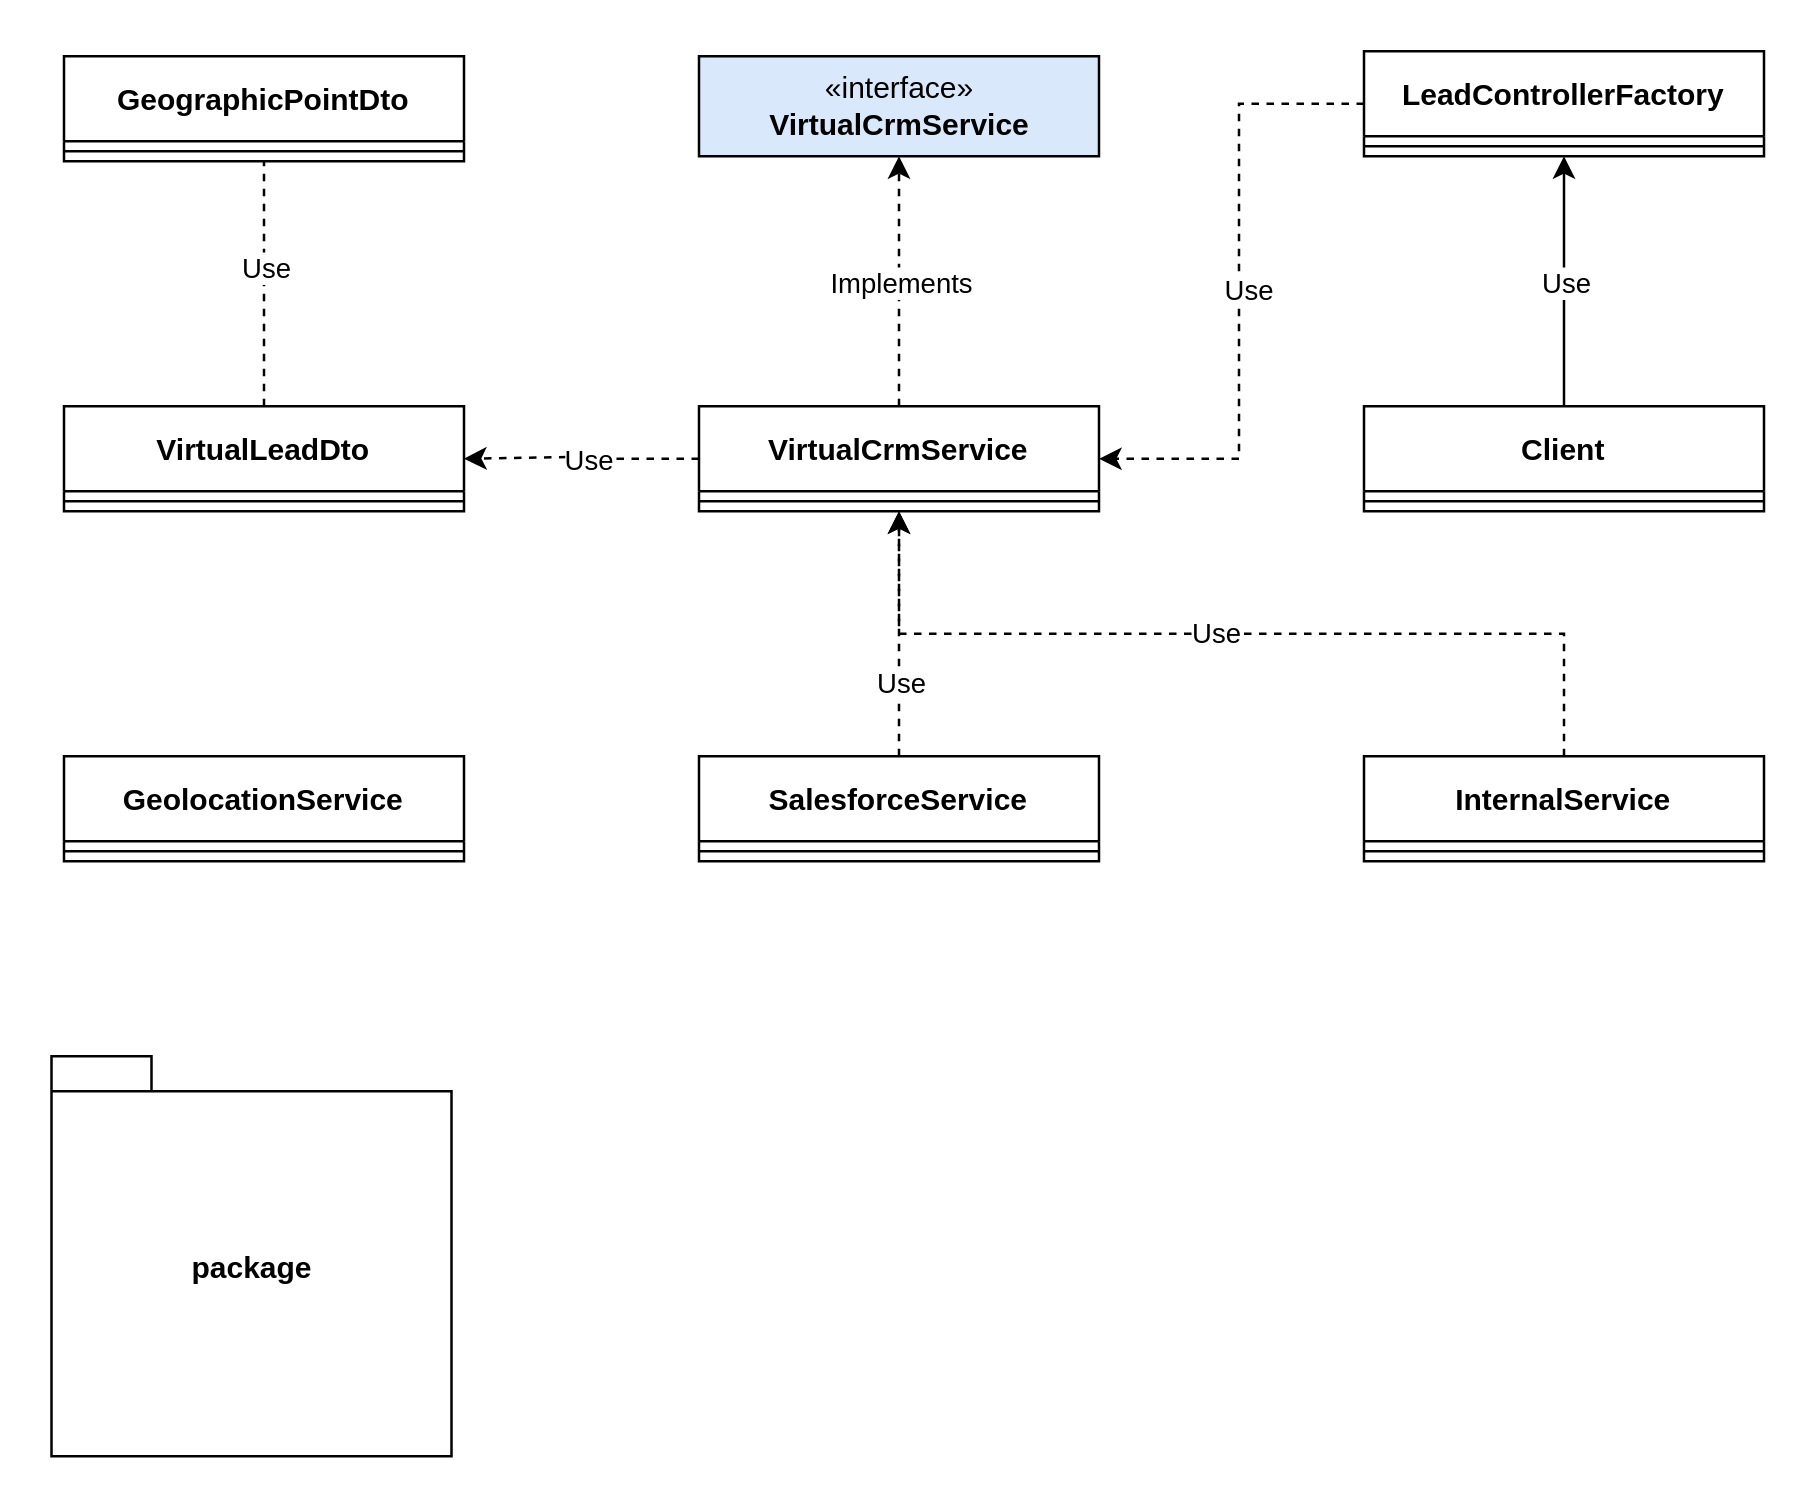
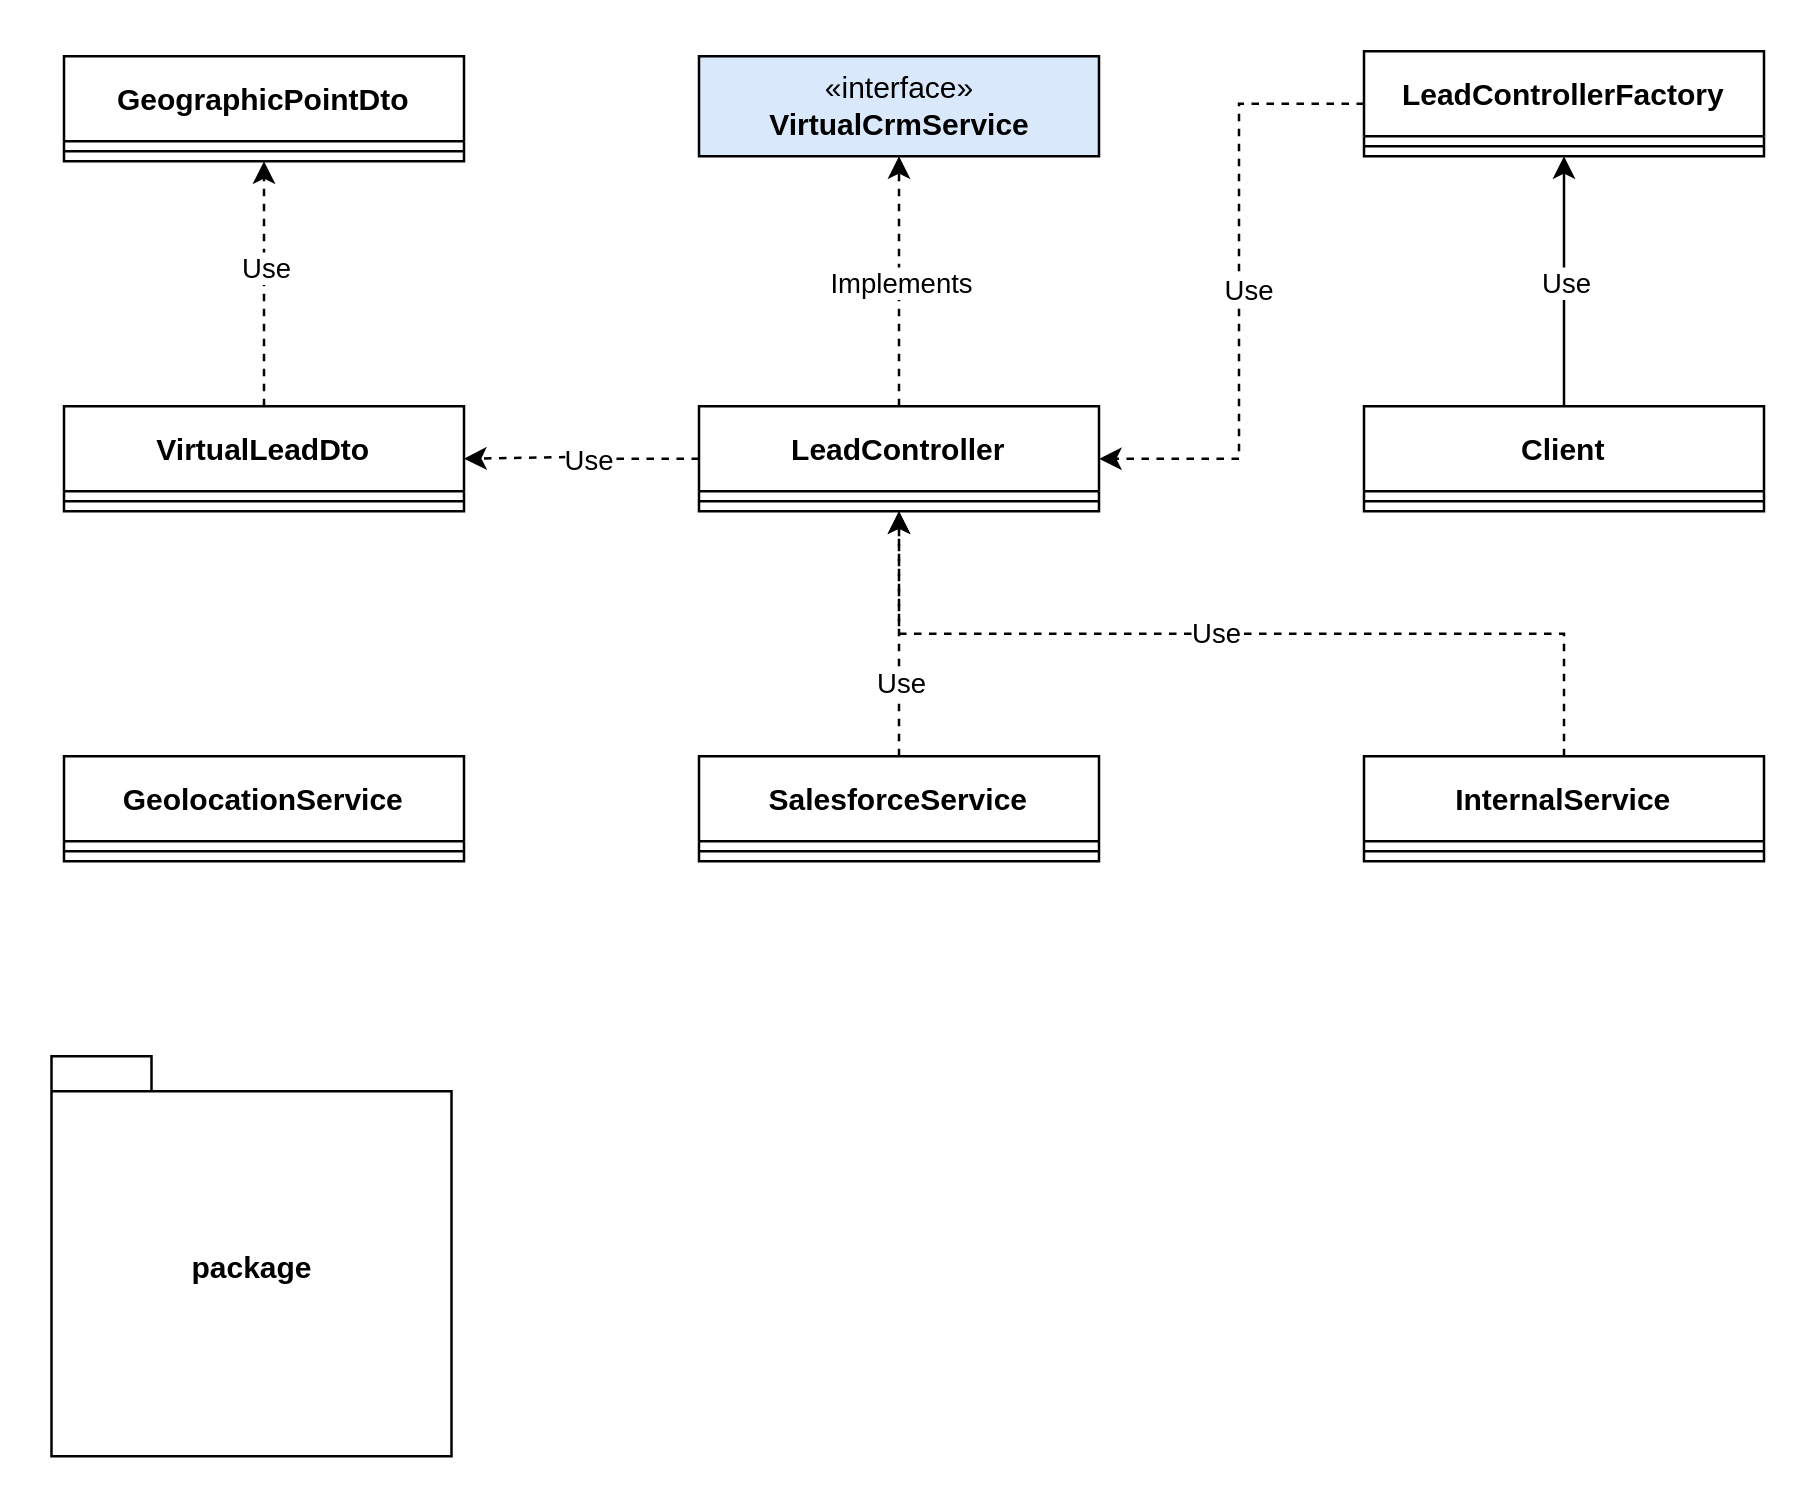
- <mxCell id="11" style="edgeStyle=orthogonalEdgeStyle;rounded=0;orthogonalLoop=1;jettySize=auto;html=1;exitX=0.5;exitY=0;exitDx=0;exitDy=0;entryX=0.5;entryY=1;entryDx=0;entryDy=0;dashed=1;endArrow=none;" edge="1" parent="1" source="13" target="9"><mxGeometry relative="1" as="geometry"><Array as="points"><mxPoint x="105" y="132" /><mxPoint x="105" y="132" /></Array></mxGeometry></mxCell>
+ <mxCell id="11" style="edgeStyle=orthogonalEdgeStyle;rounded=0;orthogonalLoop=1;jettySize=auto;html=1;exitX=0.5;exitY=0;exitDx=0;exitDy=0;entryX=0.5;entryY=1;entryDx=0;entryDy=0;dashed=1;" edge="1" parent="1" source="13" target="9"><mxGeometry relative="1" as="geometry"><Array as="points"><mxPoint x="105" y="132" /><mxPoint x="105" y="132" /></Array></mxGeometry></mxCell>
- <mxCell id="4" value="VirtualCrmService" style="swimlane;fontStyle=1;align=center;verticalAlign=middle;childLayout=stackLayout;horizontal=1;startSize=34;horizontalStack=0;resizeParent=1;resizeParentMax=0;resizeLast=0;collapsible=1;marginBottom=0;" vertex="1" parent="1"><mxGeometry x="279" y="162" width="160" height="42" as="geometry" /></mxCell>
+ <mxCell id="4" value="LeadController" style="swimlane;fontStyle=1;align=center;verticalAlign=middle;childLayout=stackLayout;horizontal=1;startSize=34;horizontalStack=0;resizeParent=1;resizeParentMax=0;resizeLast=0;collapsible=1;marginBottom=0;" vertex="1" parent="1"><mxGeometry x="279" y="162" width="160" height="42" as="geometry" /></mxCell>
